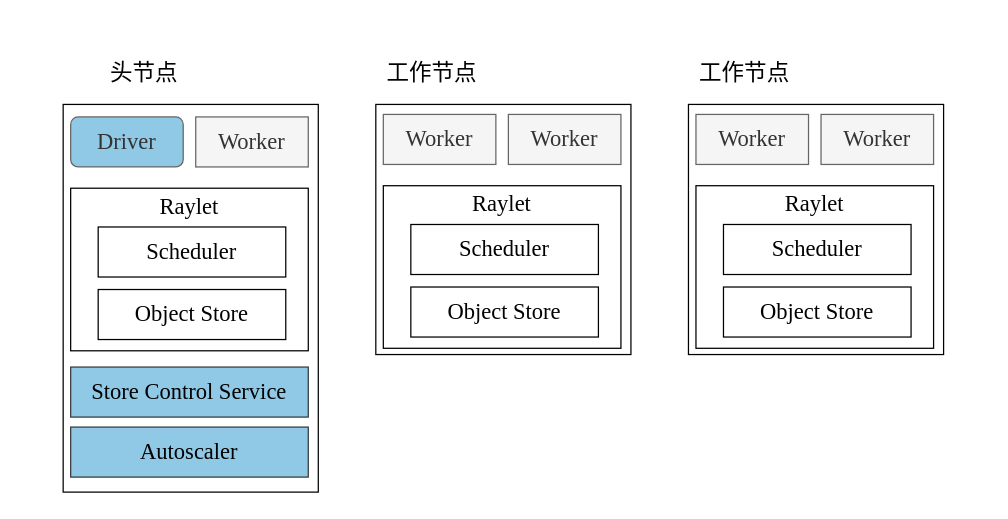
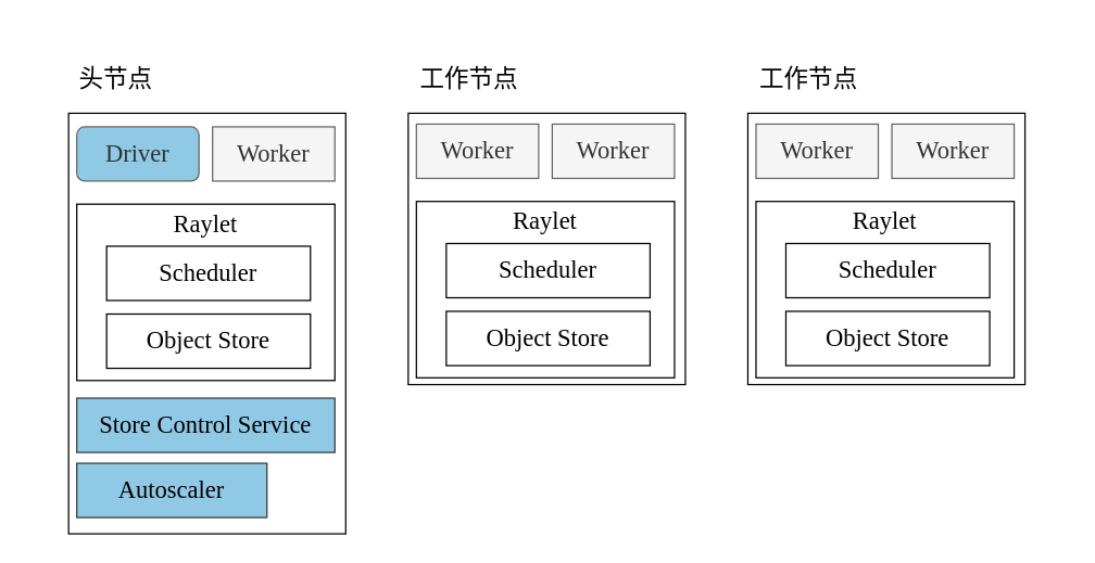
- <mxCell id="11" value="头节点" style="text;html=1;strokeColor=none;fillColor=none;align=center;verticalAlign=middle;whiteSpace=wrap;rounded=0;fontSize=18;fontFamily=Times New Roman;" parent="1" vertex="1"><mxGeometry x="80" y="43" width="70" height="30" as="geometry" /></mxCell>
+ <mxCell id="11" value="头节点" style="text;html=1;strokeColor=none;fillColor=none;align=center;verticalAlign=middle;whiteSpace=wrap;rounded=0;fontSize=18;fontFamily=Times New Roman;" parent="1" vertex="1"><mxGeometry x="50" y="43" width="70" height="30" as="geometry" /></mxCell>
- <mxCell id="28" value="Autoscaler" style="rounded=0;whiteSpace=wrap;html=1;fontSize=18;fillColor=#90C9E6;strokeColor=#36393d;fontFamily=Times New Roman;" parent="1" vertex="1"><mxGeometry x="56" y="341" width="190" height="40" as="geometry" /></mxCell>
+ <mxCell id="28" value="Autoscaler" style="rounded=0;whiteSpace=wrap;html=1;fontSize=18;fillColor=#90C9E6;strokeColor=#36393d;fontFamily=Times New Roman;" parent="1" vertex="1"><mxGeometry x="56" y="341" width="140" height="40" as="geometry" /></mxCell>
